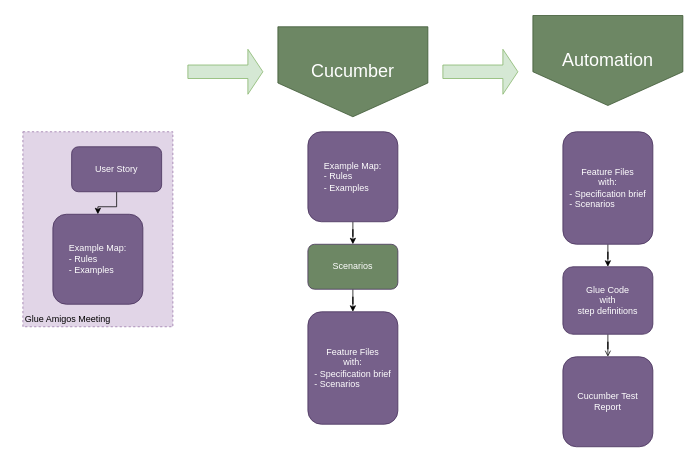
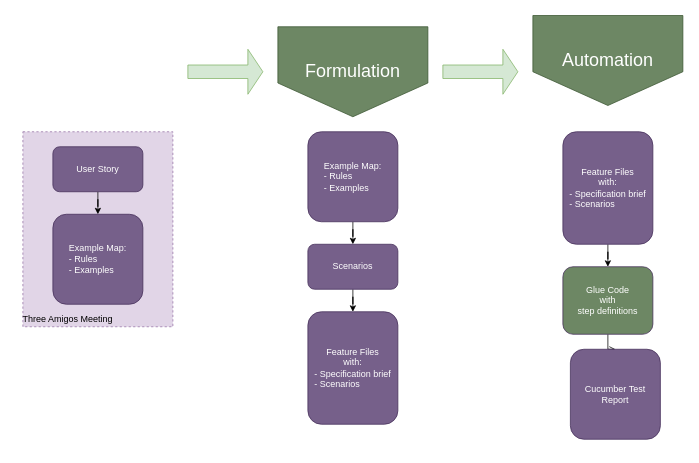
- <mxCell id="3" value="&lt;font style=&quot;font-size: 24px&quot;&gt;Cucumber&lt;/font&gt;" style="shape=offPageConnector;whiteSpace=wrap;html=1;fillColor=#6d8764;strokeColor=#3A5431;fontColor=#ffffff;" parent="1" vertex="1"><mxGeometry x="370" y="35" width="200" height="120" as="geometry" /></mxCell>
+ <mxCell id="3" value="&lt;font style=&quot;font-size: 24px&quot;&gt;Formulation&lt;/font&gt;" style="shape=offPageConnector;whiteSpace=wrap;html=1;fillColor=#6d8764;strokeColor=#3A5431;fontColor=#ffffff;" parent="1" vertex="1"><mxGeometry x="370" y="35" width="200" height="120" as="geometry" /></mxCell>
- <mxCell id="9" value="User Story" style="rounded=1;whiteSpace=wrap;html=1;fillColor=#76608a;strokeColor=#432D57;fontColor=#ffffff;" parent="1" vertex="1"><mxGeometry x="95" y="195" width="120" height="60" as="geometry" /></mxCell>
+ <mxCell id="9" value="User Story" style="rounded=1;whiteSpace=wrap;html=1;fillColor=#76608a;strokeColor=#432D57;fontColor=#ffffff;" parent="1" vertex="1"><mxGeometry x="70" y="195" width="120" height="60" as="geometry" /></mxCell>
- <mxCell id="14" value="Scenarios" style="rounded=1;whiteSpace=wrap;html=1;fillColor=#6d8764;strokeColor=#432D57;fontColor=#ffffff;" parent="1" vertex="1"><mxGeometry x="410" y="325" width="120" height="60" as="geometry" /></mxCell>
+ <mxCell id="14" value="Scenarios" style="rounded=1;whiteSpace=wrap;html=1;fillColor=#76608a;strokeColor=#432D57;fontColor=#ffffff;" parent="1" vertex="1"><mxGeometry x="410" y="325" width="120" height="60" as="geometry" /></mxCell>
- <mxCell id="19" value="Glue Code&lt;br&gt;with &lt;br&gt;step definitions" style="rounded=1;whiteSpace=wrap;html=1;fillColor=#76608a;strokeColor=#432D57;fontColor=#ffffff;" parent="1" vertex="1"><mxGeometry x="750" y="355" width="120" height="90" as="geometry" /></mxCell>
+ <mxCell id="19" value="Glue Code&lt;br&gt;with &lt;br&gt;step definitions" style="rounded=1;whiteSpace=wrap;html=1;fillColor=#6d8764;strokeColor=#432D57;fontColor=#ffffff;" parent="1" vertex="1"><mxGeometry x="750" y="355" width="120" height="90" as="geometry" /></mxCell>
- <mxCell id="7" value="Glue Amigos Meeting" style="text;html=1;strokeColor=none;fillColor=none;align=center;verticalAlign=middle;whiteSpace=wrap;rounded=0;dashed=1;" parent="1" vertex="1"><mxGeometry x="20" y="415" width="140" height="20" as="geometry" /></mxCell>
+ <mxCell id="7" value="Three Amigos Meeting" style="text;html=1;strokeColor=none;fillColor=none;align=center;verticalAlign=middle;whiteSpace=wrap;rounded=0;dashed=1;" parent="1" vertex="1"><mxGeometry x="20" y="415" width="140" height="20" as="geometry" /></mxCell>
- <mxCell id="20" value="Cucumber Test Report" style="rounded=1;whiteSpace=wrap;html=1;fillColor=#76608a;strokeColor=#432D57;fontColor=#ffffff;" parent="1" vertex="1"><mxGeometry x="750" y="475" width="120" height="120" as="geometry" /></mxCell>
+ <mxCell id="20" value="Cucumber Test Report" style="rounded=1;whiteSpace=wrap;html=1;fillColor=#76608a;strokeColor=#432D57;fontColor=#ffffff;" parent="1" vertex="1"><mxGeometry x="760" y="465" width="120" height="120" as="geometry" /></mxCell>
